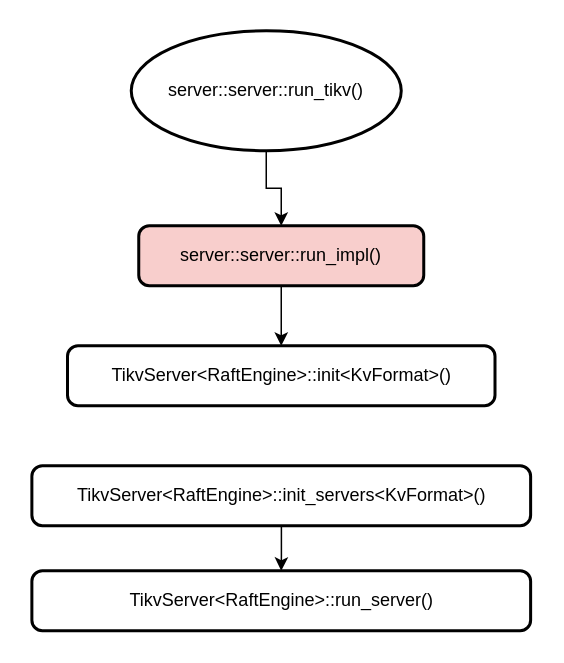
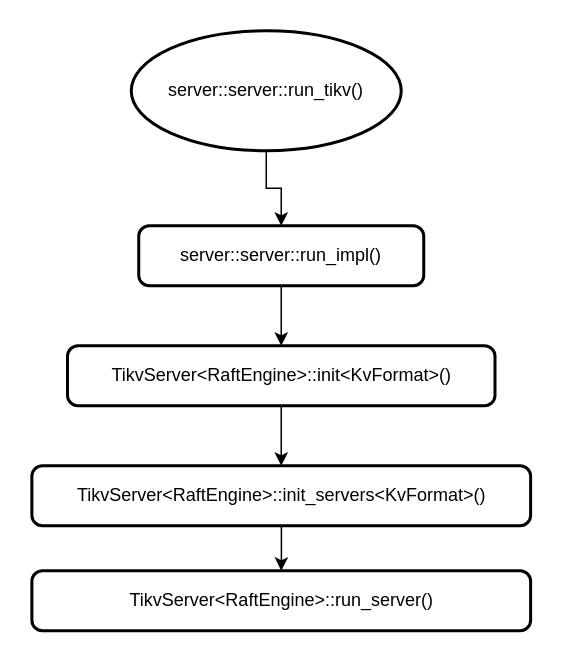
- <mxCell id="5" value="server::server::run_impl()" style="rounded=1;whiteSpace=wrap;html=1;absoluteArcSize=1;arcSize=14;strokeWidth=2;fillColor=#f8cecc;" vertex="1" parent="1"><mxGeometry x="92" y="150" width="190" height="40" as="geometry" /></mxCell>
+ <mxCell id="5" value="server::server::run_impl()" style="rounded=1;whiteSpace=wrap;html=1;absoluteArcSize=1;arcSize=14;strokeWidth=2;" vertex="1" parent="1"><mxGeometry x="92" y="150" width="190" height="40" as="geometry" /></mxCell>
+ <mxCell id="6" style="edgeStyle=orthogonalEdgeStyle;rounded=0;orthogonalLoop=1;jettySize=auto;html=1;entryX=0.5;entryY=0;entryDx=0;entryDy=0;" edge="1" parent="1" source="7" target="9"><mxGeometry relative="1" as="geometry" /></mxCell>
